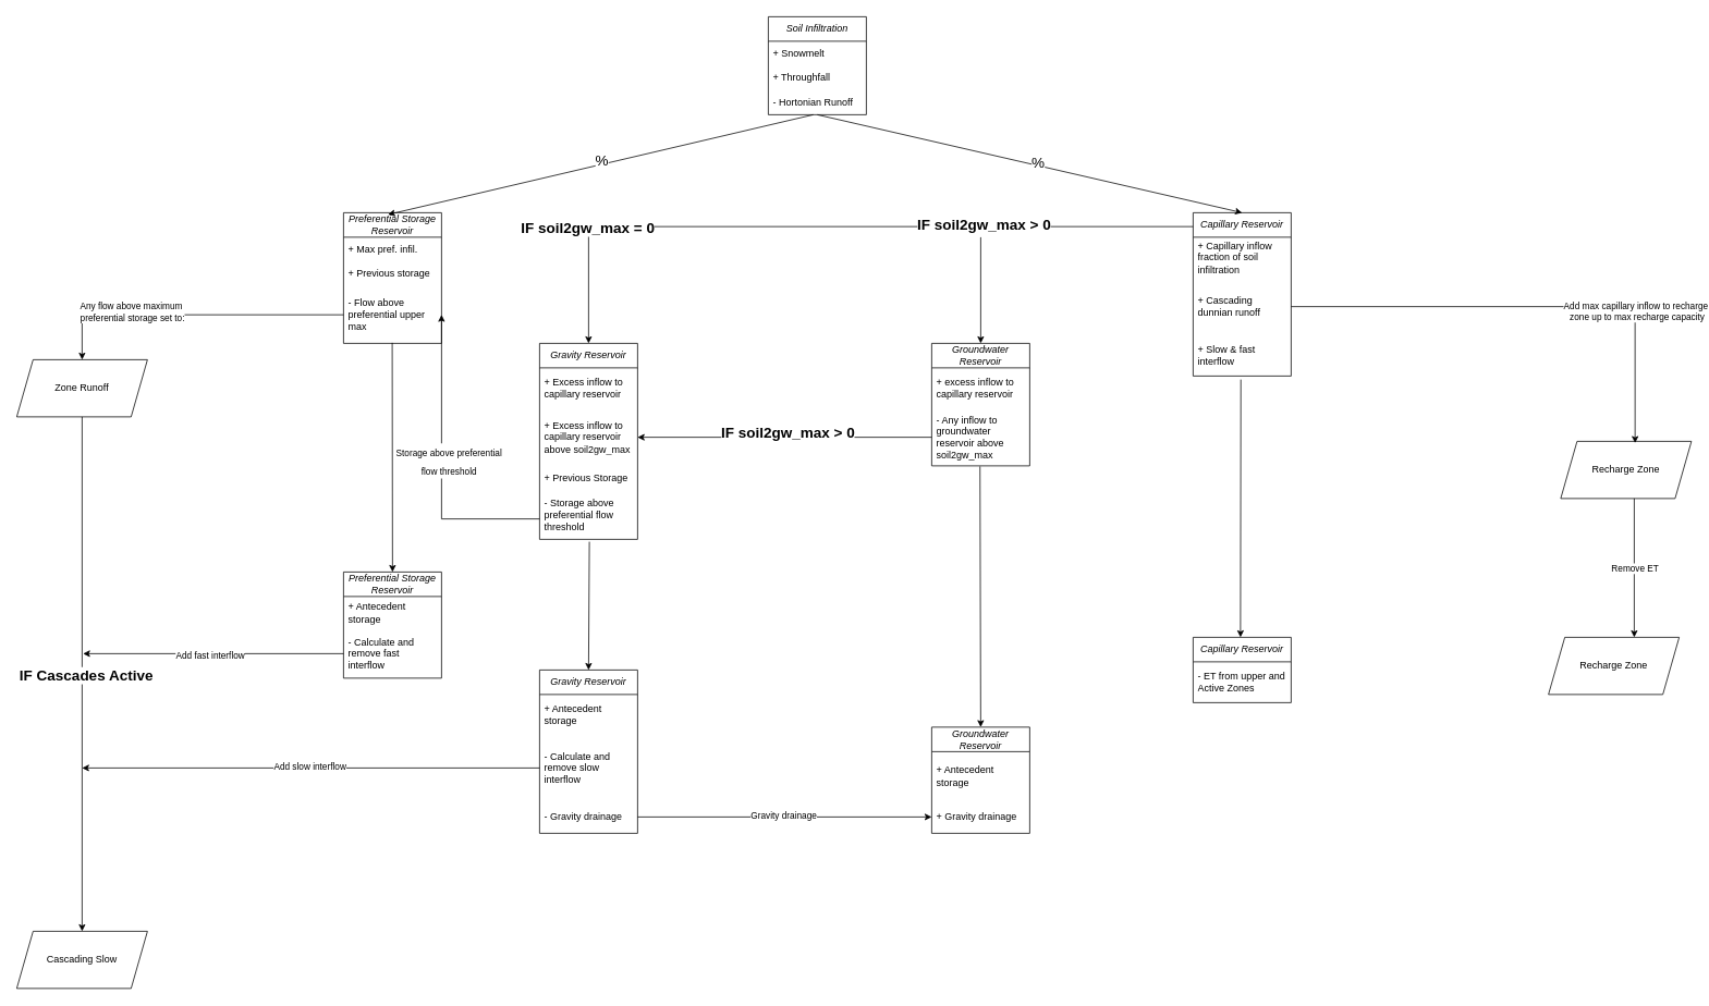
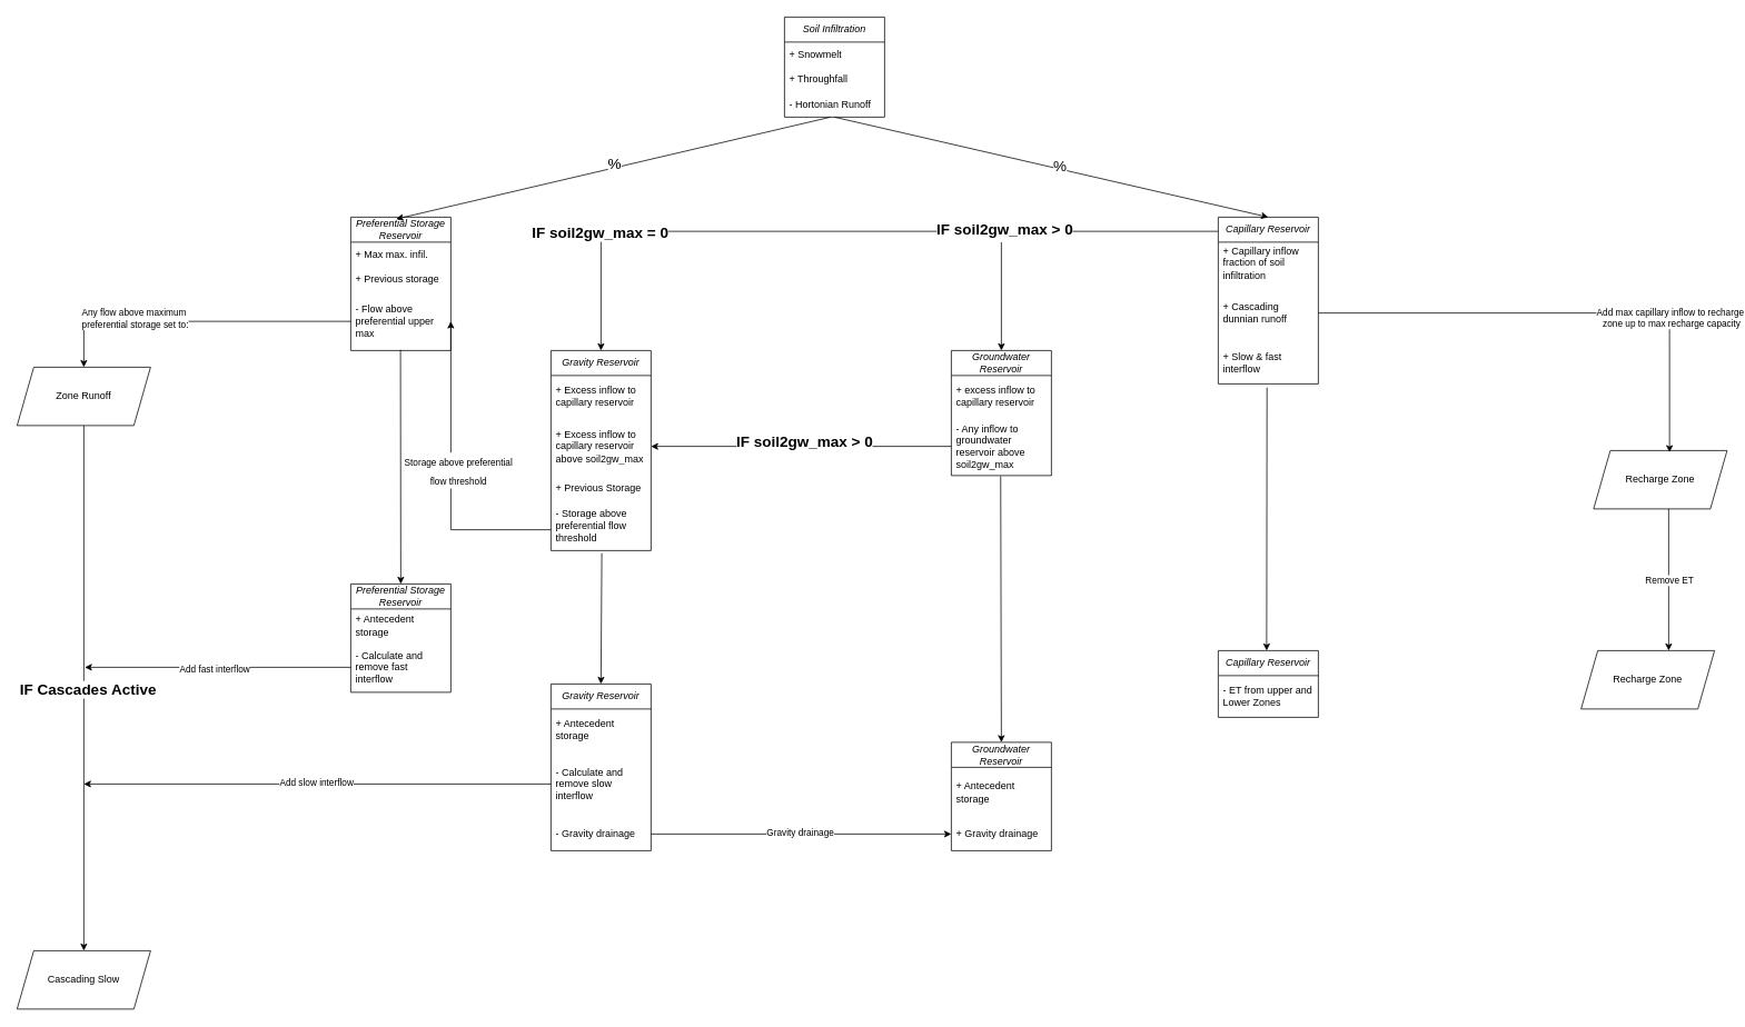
- <mxCell id="9" value="+ Max pref. infil." style="text;strokeColor=none;fillColor=none;align=left;verticalAlign=middle;spacingLeft=4;spacingRight=4;overflow=hidden;points=[[0,0.5],[1,0.5]];portConstraint=eastwest;rotatable=0;whiteSpace=wrap;html=1;" vertex="1" parent="8"><mxGeometry y="30" width="120" height="30" as="geometry" /></mxCell>
+ <mxCell id="9" value="+ Max max. infil." style="text;strokeColor=none;fillColor=none;align=left;verticalAlign=middle;spacingLeft=4;spacingRight=4;overflow=hidden;points=[[0,0.5],[1,0.5]];portConstraint=eastwest;rotatable=0;whiteSpace=wrap;html=1;" vertex="1" parent="8"><mxGeometry y="30" width="120" height="30" as="geometry" /></mxCell>
- <mxCell id="64" value="- ET from upper and Active Zones" style="text;strokeColor=none;fillColor=none;align=left;verticalAlign=middle;spacingLeft=4;spacingRight=4;overflow=hidden;points=[[0,0.5],[1,0.5]];portConstraint=eastwest;rotatable=0;whiteSpace=wrap;html=1;" vertex="1" parent="63"><mxGeometry y="30" width="120" height="50" as="geometry" /></mxCell>
+ <mxCell id="64" value="- ET from upper and Lower Zones" style="text;strokeColor=none;fillColor=none;align=left;verticalAlign=middle;spacingLeft=4;spacingRight=4;overflow=hidden;points=[[0,0.5],[1,0.5]];portConstraint=eastwest;rotatable=0;whiteSpace=wrap;html=1;" vertex="1" parent="63"><mxGeometry y="30" width="120" height="50" as="geometry" /></mxCell>
